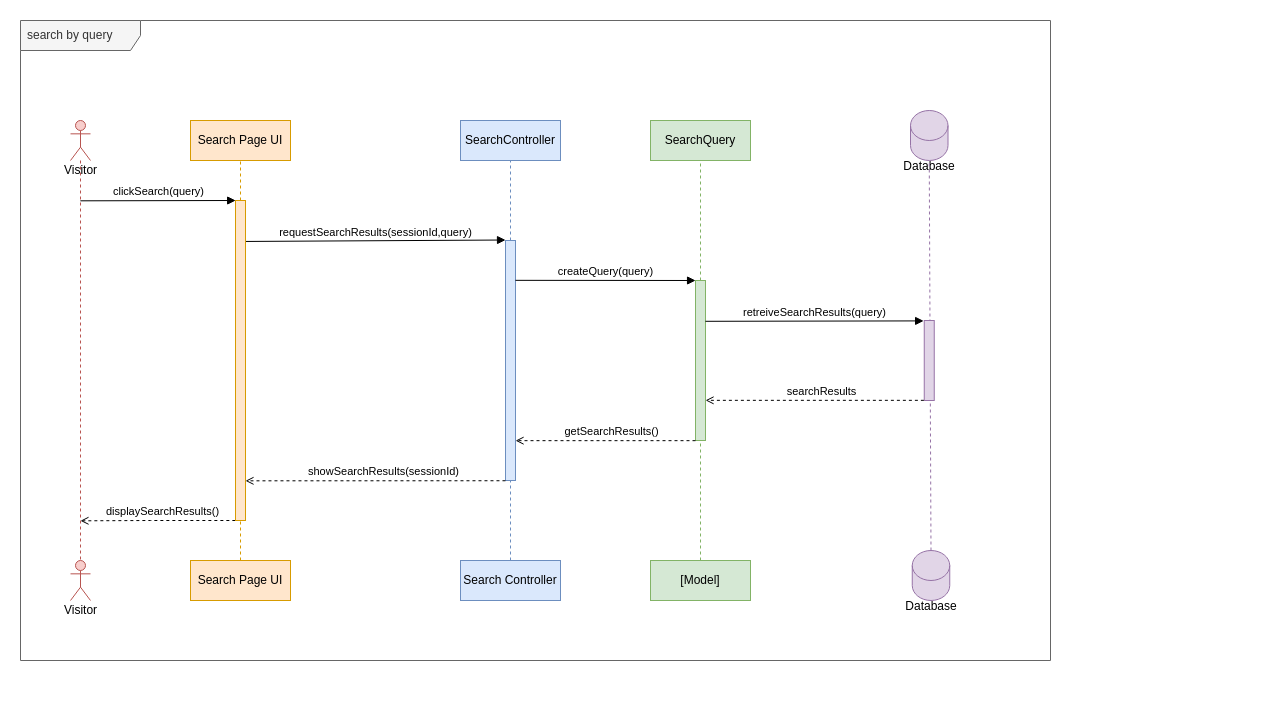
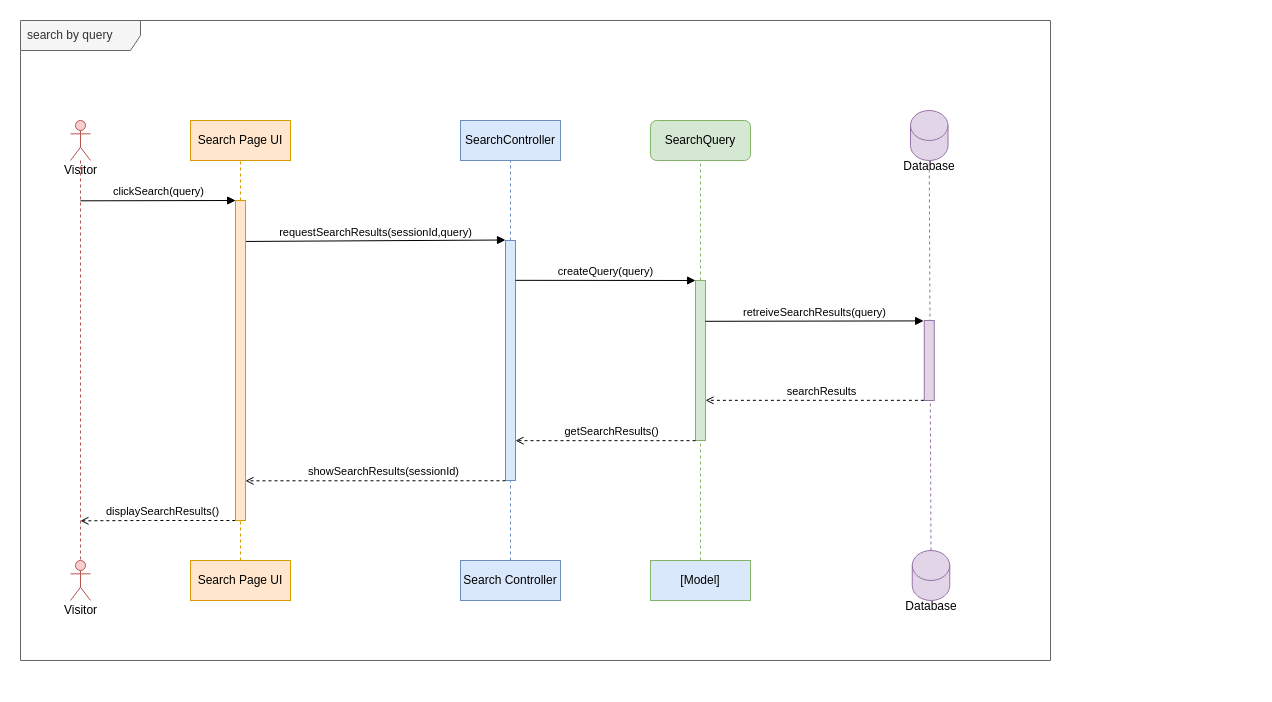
- <mxCell id="10" value="SearchQuery" style="rounded=0;whiteSpace=wrap;html=1;strokeColor=#82B366;fillColor=#D5E8D4;" parent="9" vertex="1"><mxGeometry width="100" height="40" as="geometry" /></mxCell>
+ <mxCell id="10" value="SearchQuery" style="whiteSpace=wrap;html=1;strokeColor=#82B366;fillColor=#D5E8D4;rounded=1;" parent="9" vertex="1"><mxGeometry width="100" height="40" as="geometry" /></mxCell>
- <mxCell id="11" value="[Model]" style="rounded=0;whiteSpace=wrap;html=1;strokeColor=#82B366;fillColor=#D5E8D4;" parent="9" vertex="1"><mxGeometry y="440" width="100" height="40" as="geometry" /></mxCell>
+ <mxCell id="11" value="[Model]" style="rounded=0;whiteSpace=wrap;html=1;strokeColor=#82B366;fillColor=#dae8fc;" parent="9" vertex="1"><mxGeometry y="440" width="100" height="40" as="geometry" /></mxCell>
